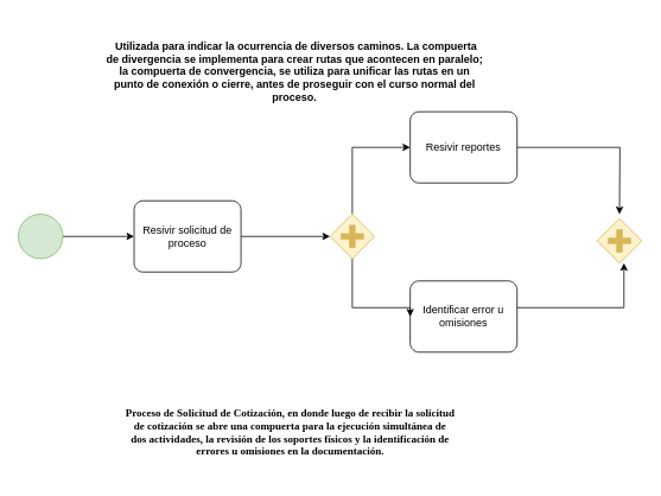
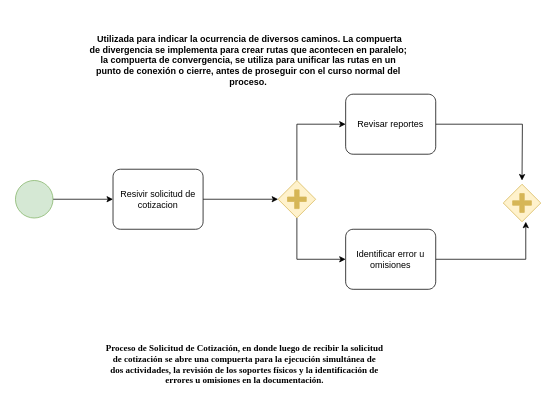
- <mxCell id="9" value="Resivir reportes" style="points=[[0.25,0,0],[0.5,0,0],[0.75,0,0],[1,0.25,0],[1,0.5,0],[1,0.75,0],[0.75,1,0],[0.5,1,0],[0.25,1,0],[0,0.75,0],[0,0.5,0],[0,0.25,0]];shape=mxgraph.bpmn.task;whiteSpace=wrap;rectStyle=rounded;size=10;taskMarker=abstract;" vertex="1" parent="1"><mxGeometry x="460" y="125" width="120" height="80" as="geometry" /></mxCell>
+ <mxCell id="9" value="Revisar reportes" style="points=[[0.25,0,0],[0.5,0,0],[0.75,0,0],[1,0.25,0],[1,0.5,0],[1,0.75,0],[0.75,1,0],[0.5,1,0],[0.25,1,0],[0,0.75,0],[0,0.5,0],[0,0.25,0]];shape=mxgraph.bpmn.task;whiteSpace=wrap;rectStyle=rounded;size=10;taskMarker=abstract;" vertex="1" parent="1"><mxGeometry x="460" y="125" width="120" height="80" as="geometry" /></mxCell>
- <mxCell id="3" value="Resivir solicitud de proceso" style="points=[[0.25,0,0],[0.5,0,0],[0.75,0,0],[1,0.25,0],[1,0.5,0],[1,0.75,0],[0.75,1,0],[0.5,1,0],[0.25,1,0],[0,0.75,0],[0,0.5,0],[0,0.25,0]];shape=mxgraph.bpmn.task;whiteSpace=wrap;rectStyle=rounded;size=10;taskMarker=abstract;" vertex="1" parent="1"><mxGeometry x="150" y="225" width="120" height="80" as="geometry" /></mxCell>
+ <mxCell id="3" value="Resivir solicitud de cotizacion" style="points=[[0.25,0,0],[0.5,0,0],[0.75,0,0],[1,0.25,0],[1,0.5,0],[1,0.75,0],[0.75,1,0],[0.5,1,0],[0.25,1,0],[0,0.75,0],[0,0.5,0],[0,0.25,0]];shape=mxgraph.bpmn.task;whiteSpace=wrap;rectStyle=rounded;size=10;taskMarker=abstract;" vertex="1" parent="1"><mxGeometry x="150" y="225" width="120" height="80" as="geometry" /></mxCell>
- <mxCell id="7" value="Identificar error u omisiones" style="points=[[0.25,0,0],[0.5,0,0],[0.75,0,0],[1,0.25,0],[1,0.5,0],[1,0.75,0],[0.75,1,0],[0.5,1,0],[0.25,1,0],[0,0.75,0],[0,0.5,0],[0,0.25,0]];shape=mxgraph.bpmn.task;whiteSpace=wrap;rectStyle=rounded;size=10;taskMarker=abstract;" vertex="1" parent="1"><mxGeometry x="460" y="315" width="120" height="80" as="geometry" /></mxCell>
+ <mxCell id="7" value="Identificar error u omisiones" style="points=[[0.25,0,0],[0.5,0,0],[0.75,0,0],[1,0.25,0],[1,0.5,0],[1,0.75,0],[0.75,1,0],[0.5,1,0],[0.25,1,0],[0,0.75,0],[0,0.5,0],[0,0.25,0]];shape=mxgraph.bpmn.task;whiteSpace=wrap;rectStyle=rounded;size=10;taskMarker=abstract;" vertex="1" parent="1"><mxGeometry x="460" y="305" width="120" height="80" as="geometry" /></mxCell>
